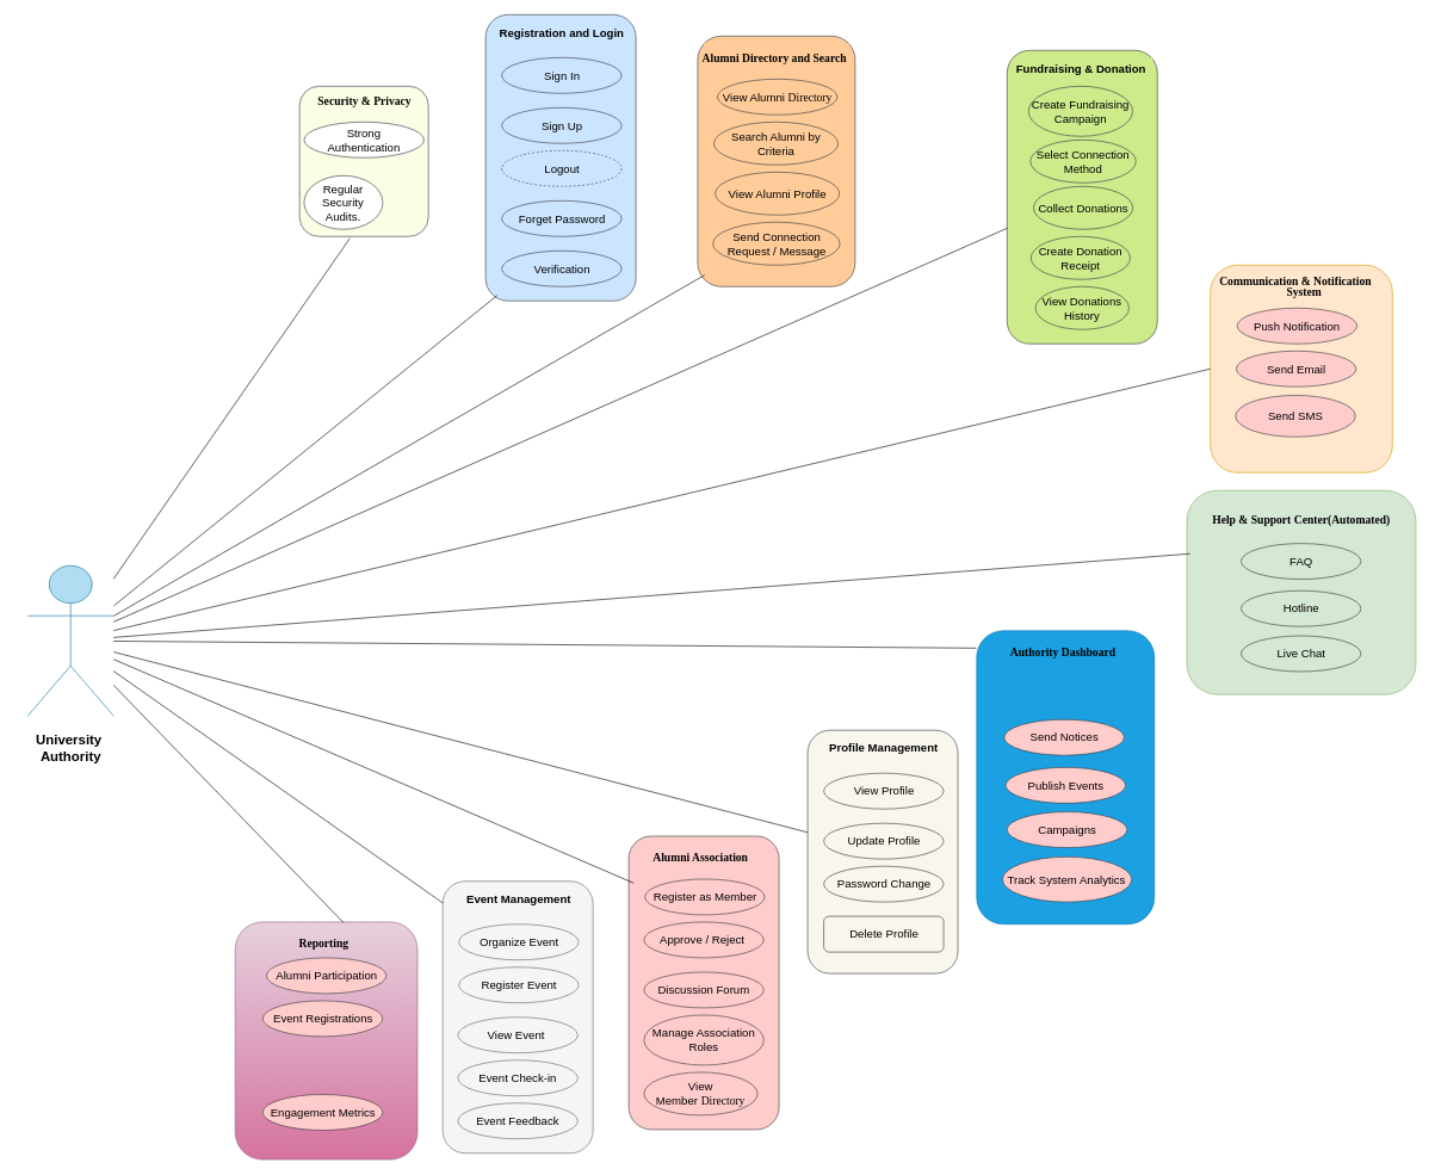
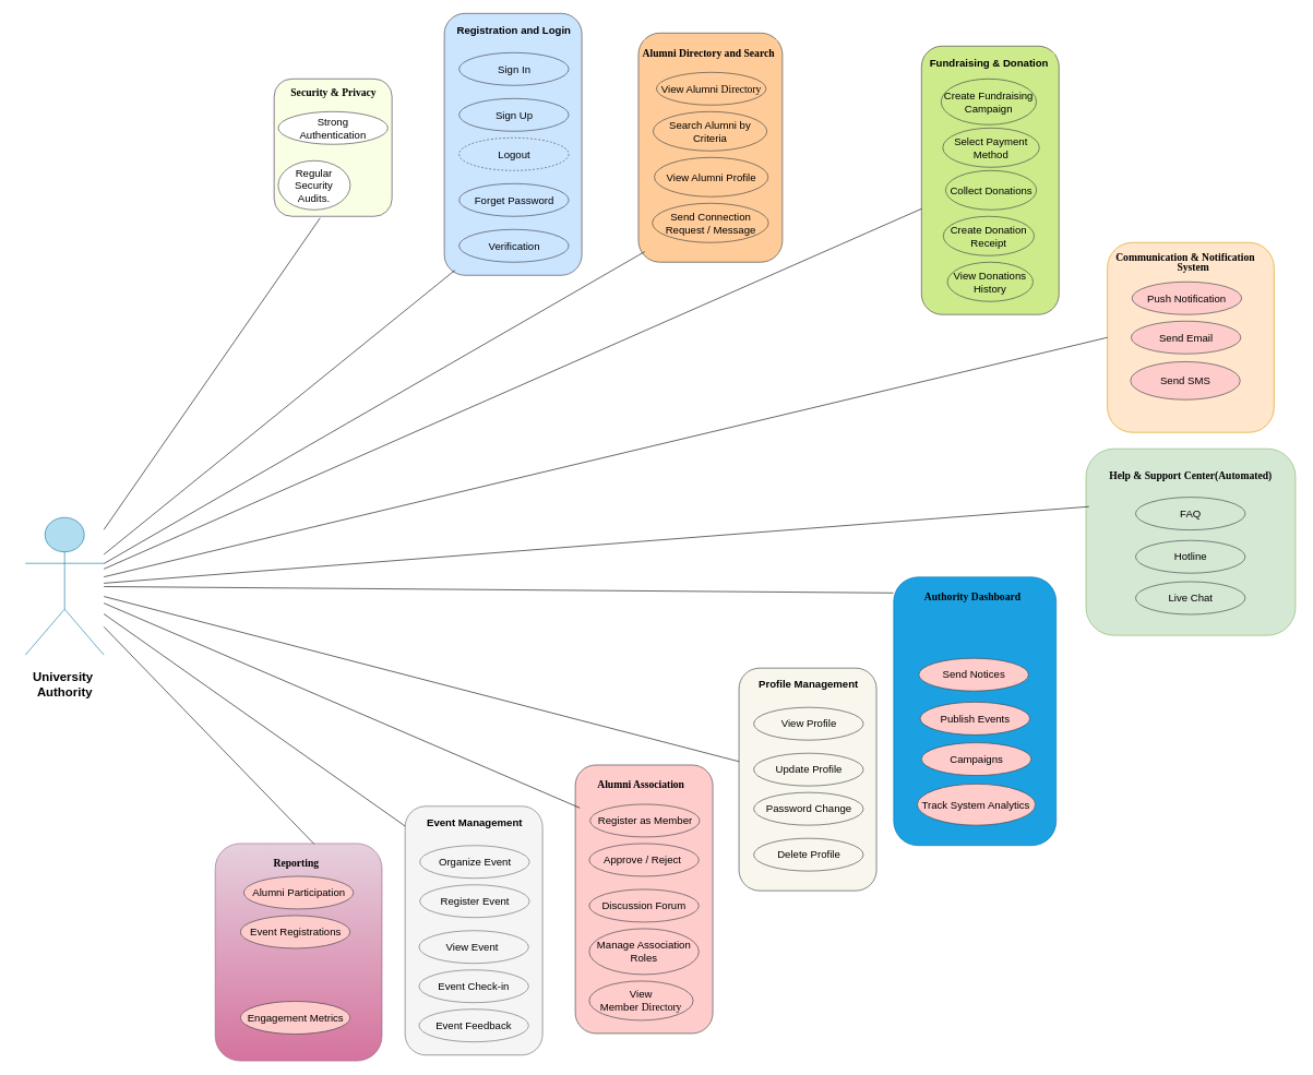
- <mxCell id="40" value="&lt;span style=&quot;font-size: 16px;&quot;&gt;Select Connection Method&lt;/span&gt;" style="ellipse;whiteSpace=wrap;html=1;labelBackgroundColor=none;rounded=1;fillColor=#cdeb8b;strokeColor=#36393d;" vertex="1" parent="1"><mxGeometry x="1439.26" y="195" width="147.5" height="60" as="geometry" /></mxCell>
+ <mxCell id="40" value="&lt;span style=&quot;font-size: 16px;&quot;&gt;Select Payment Method&lt;/span&gt;" style="ellipse;whiteSpace=wrap;html=1;labelBackgroundColor=none;rounded=1;fillColor=#cdeb8b;strokeColor=#36393d;" vertex="1" parent="1"><mxGeometry x="1439.26" y="195" width="147.5" height="60" as="geometry" /></mxCell>
- <mxCell id="13" value="&lt;font style=&quot;font-size: 16px;&quot;&gt;Delete Profile&lt;/font&gt;" style="whiteSpace=wrap;html=1;labelBackgroundColor=none;fillColor=#f9f7ed;strokeColor=#36393d;rounded=1;" vertex="1" parent="1"><mxGeometry x="1150.5" y="1280" width="167.5" height="50" as="geometry" /></mxCell>
+ <mxCell id="13" value="&lt;font style=&quot;font-size: 16px;&quot;&gt;Delete Profile&lt;/font&gt;" style="ellipse;whiteSpace=wrap;html=1;labelBackgroundColor=none;rounded=1;fillColor=#f9f7ed;strokeColor=#36393d;" vertex="1" parent="1"><mxGeometry x="1150.5" y="1280" width="167.5" height="50" as="geometry" /></mxCell>
